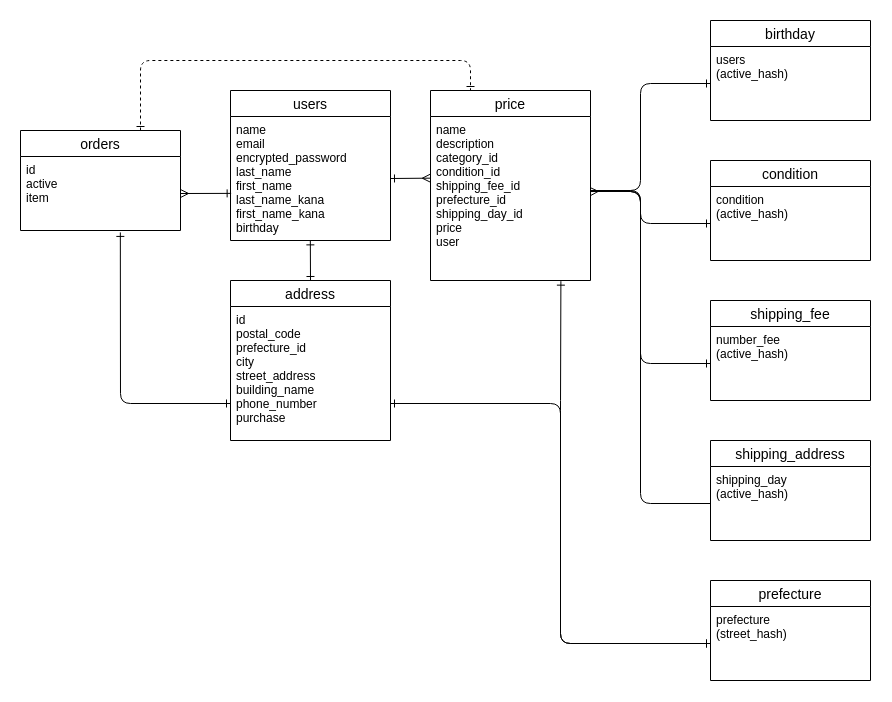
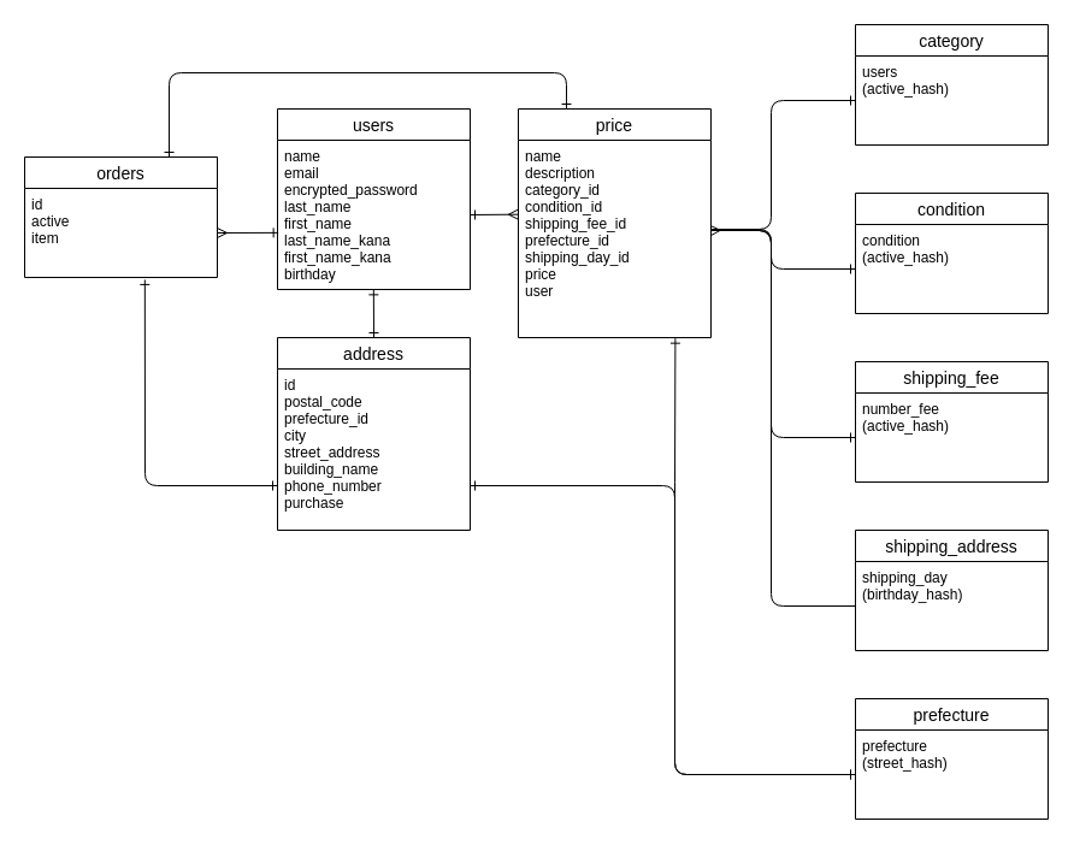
- <mxCell id="22" value="birthday" style="swimlane;fontStyle=0;childLayout=stackLayout;horizontal=1;startSize=26;horizontalStack=0;resizeParent=1;resizeParentMax=0;resizeLast=0;collapsible=1;marginBottom=0;align=center;fontSize=14;" parent="1" vertex="1"><mxGeometry x="710" y="20" width="160" height="100" as="geometry" /></mxCell>
+ <mxCell id="22" value="category" style="swimlane;fontStyle=0;childLayout=stackLayout;horizontal=1;startSize=26;horizontalStack=0;resizeParent=1;resizeParentMax=0;resizeLast=0;collapsible=1;marginBottom=0;align=center;fontSize=14;" parent="1" vertex="1"><mxGeometry x="710" y="20" width="160" height="100" as="geometry" /></mxCell>
- <mxCell id="6" style="edgeStyle=none;sketch=0;html=1;exitX=0.75;exitY=0;exitDx=0;exitDy=0;strokeColor=default;fontColor=default;startArrow=ERone;startFill=0;endArrow=ERone;endFill=0;entryX=0.25;entryY=0;entryDx=0;entryDy=0;dashed=1;" parent="1" source="7" target="4" edge="1"><mxGeometry relative="1" as="geometry"><mxPoint x="460" y="90" as="targetPoint" /><Array as="points"><mxPoint x="140" y="60" /><mxPoint x="470" y="60" /></Array></mxGeometry></mxCell>
+ <mxCell id="6" style="edgeStyle=none;sketch=0;html=1;exitX=0.75;exitY=0;exitDx=0;exitDy=0;strokeColor=default;fontColor=default;startArrow=ERone;startFill=0;endArrow=ERone;endFill=0;entryX=0.25;entryY=0;entryDx=0;entryDy=0;" parent="1" source="7" target="4" edge="1"><mxGeometry relative="1" as="geometry"><mxPoint x="460" y="90" as="targetPoint" /><Array as="points"><mxPoint x="140" y="60" /><mxPoint x="470" y="60" /></Array></mxGeometry></mxCell>
- <mxCell id="19" value="shipping_day&#10;(active_hash)&#10;" style="text;strokeColor=none;fillColor=none;spacingLeft=4;spacingRight=4;overflow=hidden;rotatable=0;points=[[0,0.5],[1,0.5]];portConstraint=eastwest;fontSize=12;" parent="18" vertex="1"><mxGeometry y="26" width="160" height="74" as="geometry" /></mxCell>
+ <mxCell id="19" value="shipping_day&#10;(birthday_hash)&#10;" style="text;strokeColor=none;fillColor=none;spacingLeft=4;spacingRight=4;overflow=hidden;rotatable=0;points=[[0,0.5],[1,0.5]];portConstraint=eastwest;fontSize=12;" parent="18" vertex="1"><mxGeometry y="26" width="160" height="74" as="geometry" /></mxCell>
